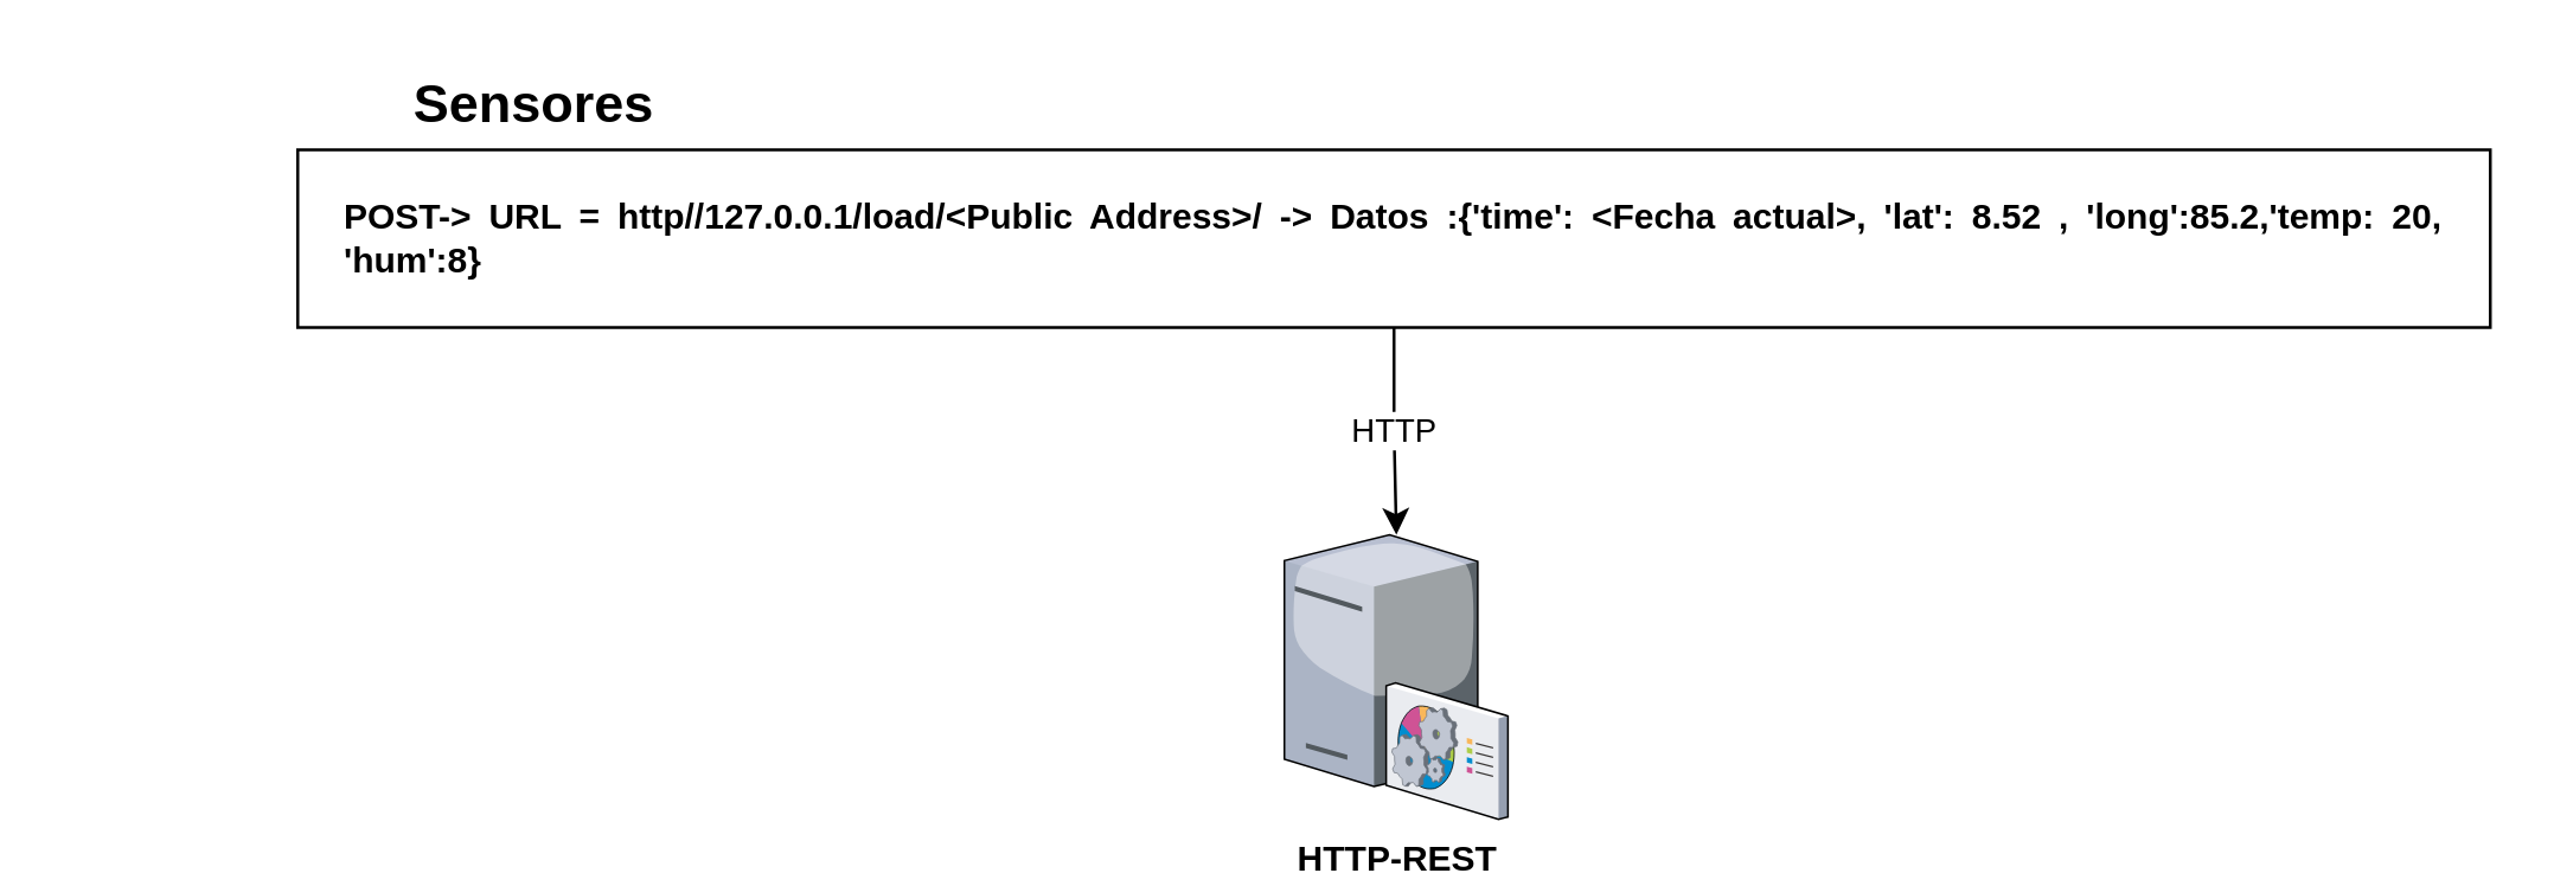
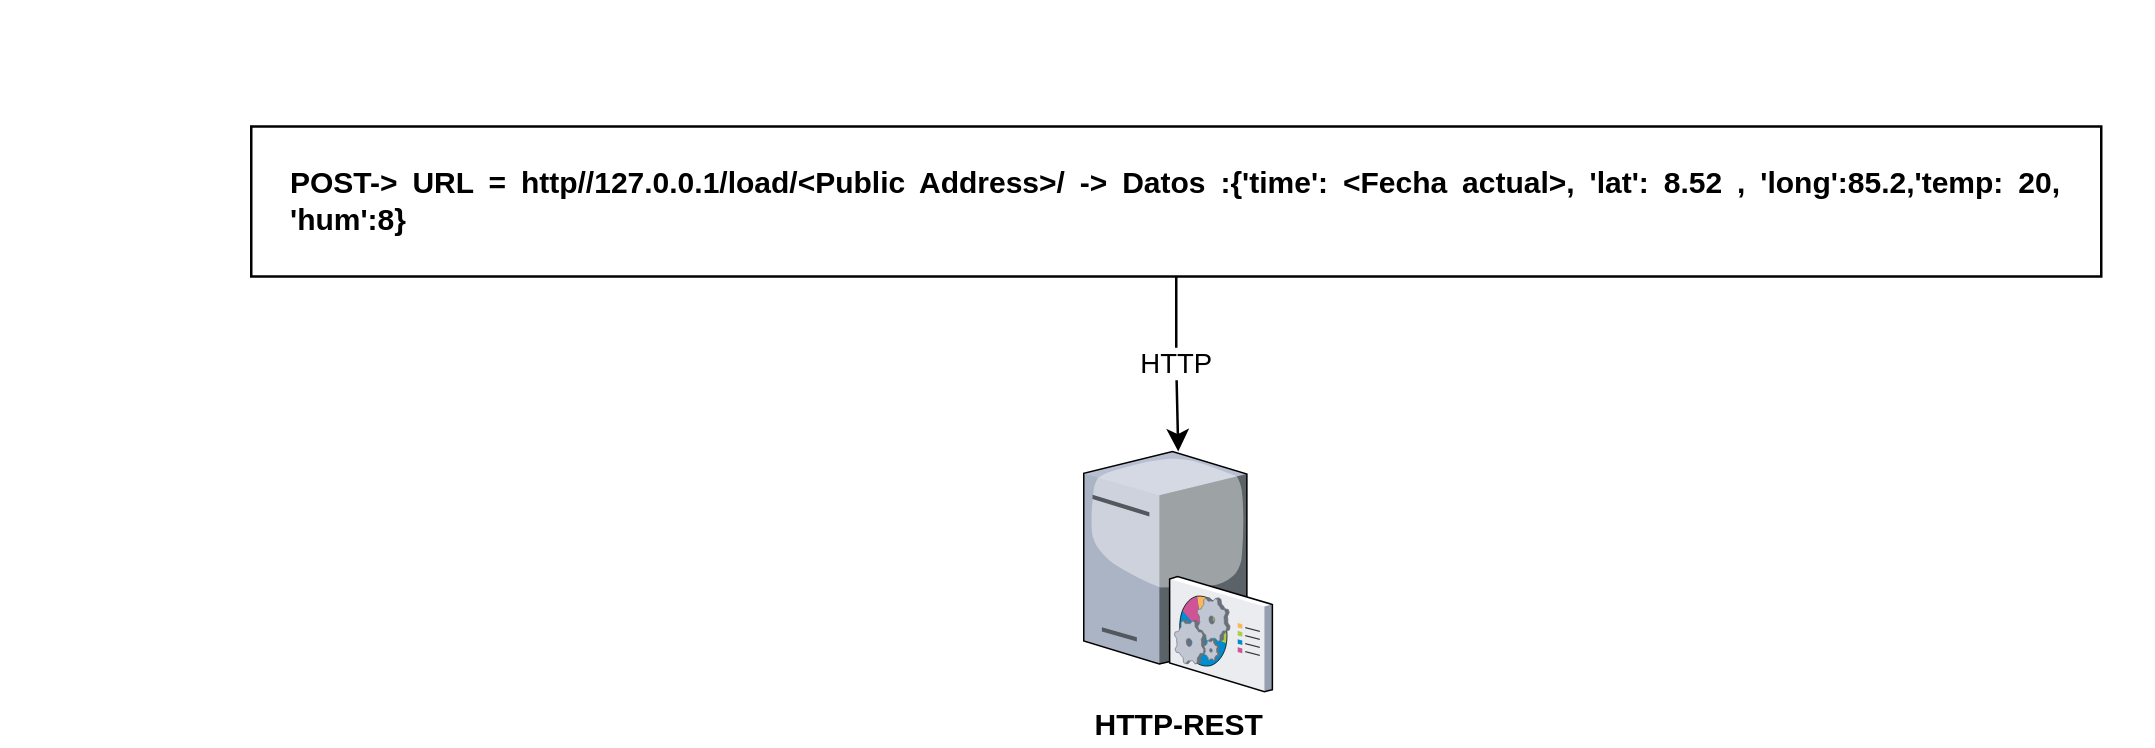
- <mxCell id="2" value="&lt;font size=&quot;1&quot;&gt;&lt;b style=&quot;font-size: 18px;&quot;&gt;Sensores&lt;/b&gt;&lt;/font&gt;" style="text;html=1;strokeColor=none;fillColor=none;align=center;verticalAlign=middle;whiteSpace=wrap;rounded=0;" vertex="1" parent="1"><mxGeometry x="20" y="20" width="320" height="30" as="geometry" /></mxCell>
